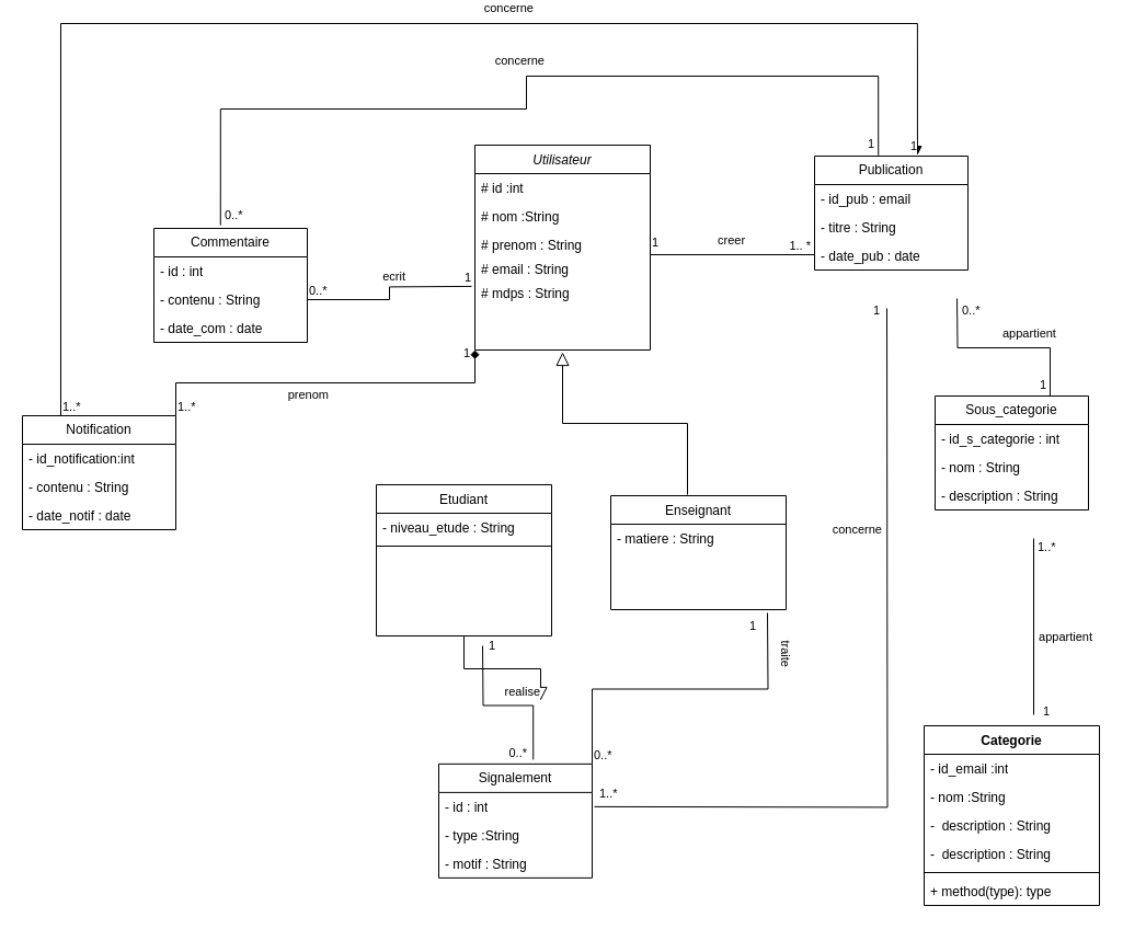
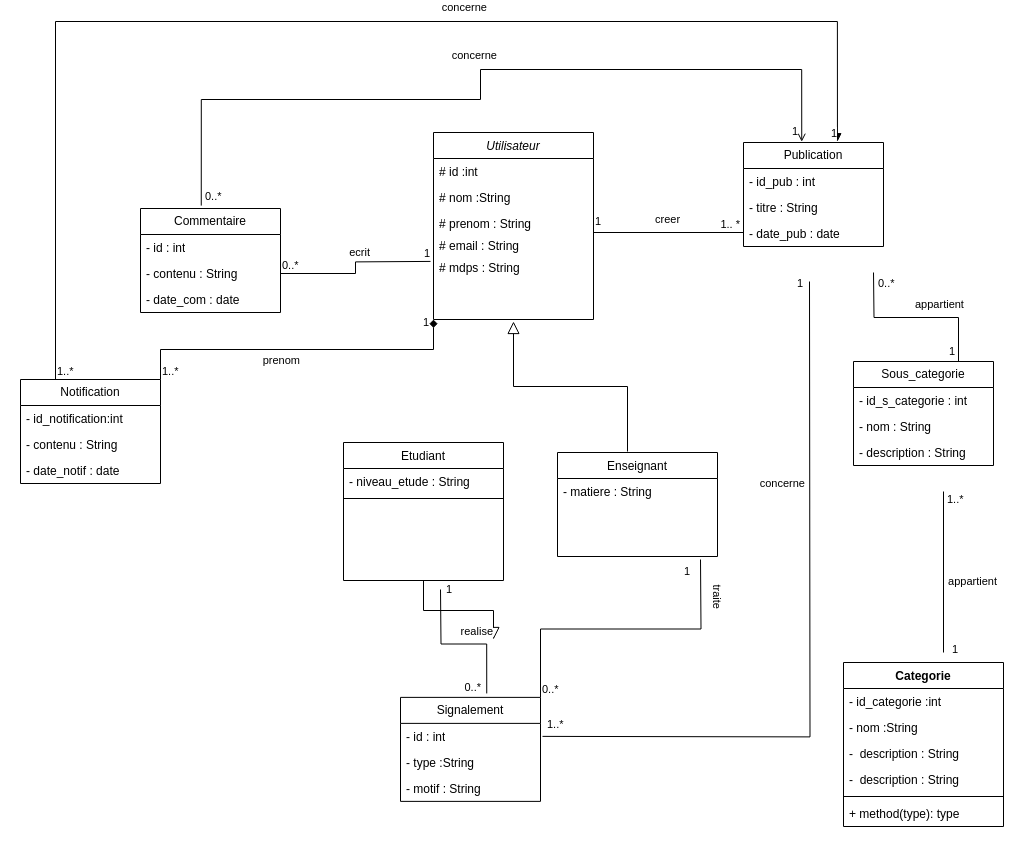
- <mxCell id="60" value="" style="endArrow=none;html=1;edgeStyle=orthogonalEdgeStyle;rounded=0;entryX=0.416;entryY=-0.007;entryDx=0;entryDy=0;entryPerimeter=0;exitX=0.434;exitY=-0.028;exitDx=0;exitDy=0;exitPerimeter=0;" parent="1" source="32" target="28" edge="1"><mxGeometry relative="1" as="geometry"><mxPoint x="210" y="59" as="sourcePoint" /><mxPoint x="800" y="129" as="targetPoint" /><Array as="points"><mxPoint x="201" y="99" /><mxPoint x="480" y="99" /><mxPoint x="480" y="69" /><mxPoint x="801" y="69" /></Array></mxGeometry></mxCell>
+ <mxCell id="60" value="" style="endArrow=open;html=1;edgeStyle=orthogonalEdgeStyle;rounded=0;entryX=0.416;entryY=-0.007;entryDx=0;entryDy=0;entryPerimeter=0;exitX=0.434;exitY=-0.028;exitDx=0;exitDy=0;exitPerimeter=0;" parent="1" source="32" target="28" edge="1"><mxGeometry relative="1" as="geometry"><mxPoint x="210" y="59" as="sourcePoint" /><mxPoint x="800" y="129" as="targetPoint" /><Array as="points"><mxPoint x="201" y="99" /><mxPoint x="480" y="99" /><mxPoint x="480" y="69" /><mxPoint x="801" y="69" /></Array></mxGeometry></mxCell>
- <mxCell id="29" value="- id_pub : email" style="text;strokeColor=none;fillColor=none;align=left;verticalAlign=top;spacingLeft=4;spacingRight=4;overflow=hidden;rotatable=0;points=[[0,0.5],[1,0.5]];portConstraint=eastwest;whiteSpace=wrap;html=1;" parent="28" vertex="1"><mxGeometry y="26" width="140" height="26" as="geometry" /></mxCell>
+ <mxCell id="29" value="- id_pub : int" style="text;strokeColor=none;fillColor=none;align=left;verticalAlign=top;spacingLeft=4;spacingRight=4;overflow=hidden;rotatable=0;points=[[0,0.5],[1,0.5]];portConstraint=eastwest;whiteSpace=wrap;html=1;" parent="28" vertex="1"><mxGeometry y="26" width="140" height="26" as="geometry" /></mxCell>
- <mxCell id="18" value="-&amp;nbsp;id_email :int" style="text;strokeColor=none;fillColor=none;align=left;verticalAlign=top;spacingLeft=4;spacingRight=4;overflow=hidden;rotatable=0;points=[[0,0.5],[1,0.5]];portConstraint=eastwest;whiteSpace=wrap;html=1;" parent="17" vertex="1"><mxGeometry y="26" width="160" height="26" as="geometry" /></mxCell>
+ <mxCell id="18" value="-&amp;nbsp;id_categorie :int" style="text;strokeColor=none;fillColor=none;align=left;verticalAlign=top;spacingLeft=4;spacingRight=4;overflow=hidden;rotatable=0;points=[[0,0.5],[1,0.5]];portConstraint=eastwest;whiteSpace=wrap;html=1;" parent="17" vertex="1"><mxGeometry y="26" width="160" height="26" as="geometry" /></mxCell>
